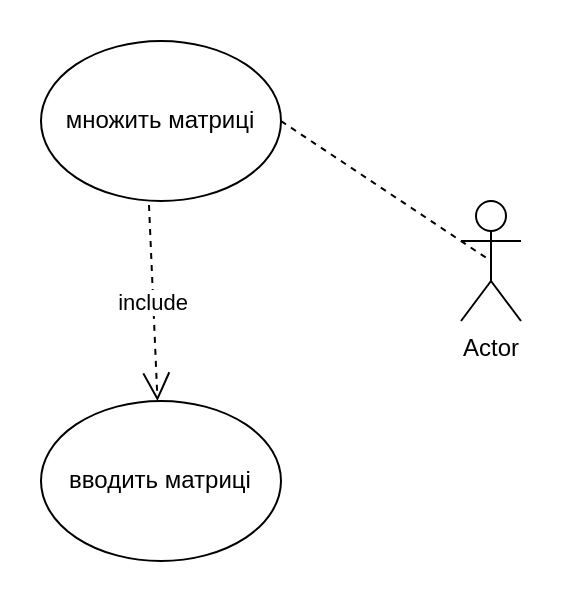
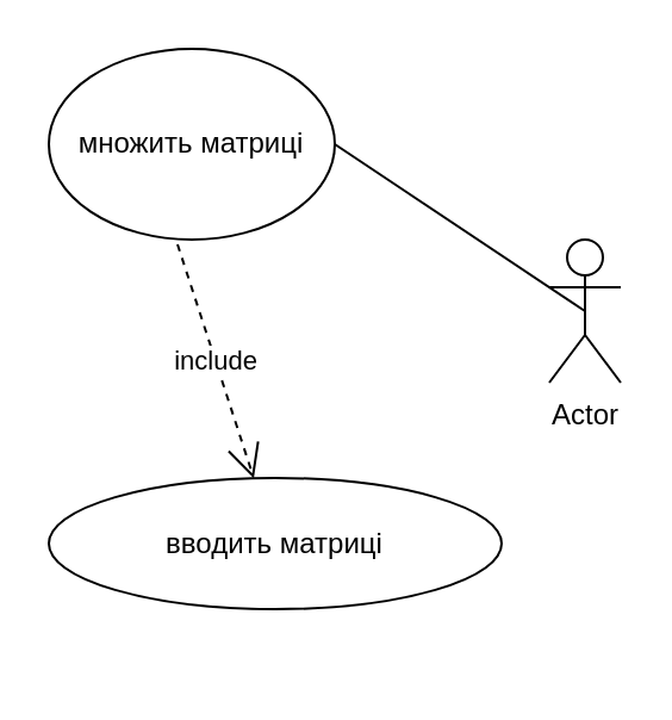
- <mxCell id="5" value="" style="endArrow=none;html=1;rounded=0;entryX=0.5;entryY=0.5;entryDx=0;entryDy=0;entryPerimeter=0;exitX=1;exitY=0.5;exitDx=0;exitDy=0;dashed=1;" edge="1" parent="1" source="4" target="2"><mxGeometry width="50" height="50" relative="1" as="geometry"><mxPoint x="140" y="150" as="sourcePoint" /><mxPoint x="190" y="100" as="targetPoint" /></mxGeometry></mxCell>
+ <mxCell id="5" value="" style="endArrow=none;html=1;rounded=0;entryX=0.5;entryY=0.5;entryDx=0;entryDy=0;entryPerimeter=0;exitX=1;exitY=0.5;exitDx=0;exitDy=0;" edge="1" parent="1" source="4" target="2"><mxGeometry width="50" height="50" relative="1" as="geometry"><mxPoint x="140" y="150" as="sourcePoint" /><mxPoint x="190" y="100" as="targetPoint" /></mxGeometry></mxCell>
- <mxCell id="3" value="вводить матриці" style="ellipse;whiteSpace=wrap;html=1;" vertex="1" parent="1"><mxGeometry x="20" y="200" width="120" height="80" as="geometry" /></mxCell>
+ <mxCell id="3" value="вводить матриці" style="ellipse;whiteSpace=wrap;html=1;" vertex="1" parent="1"><mxGeometry x="20" y="200" width="190" height="55" as="geometry" /></mxCell>
